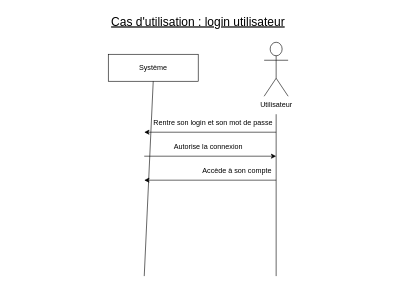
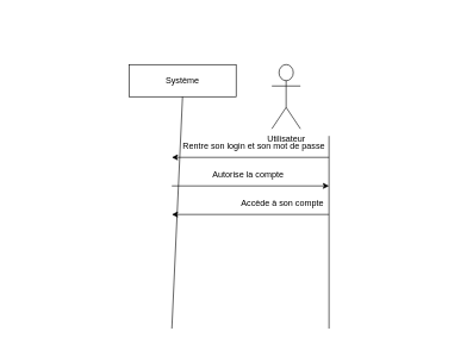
- <mxCell id="2" value="&lt;span style=&quot;font-size: 20px&quot;&gt;&lt;u&gt;Cas d'utilisation : login utilisateur&lt;/u&gt;&lt;/span&gt;" style="text;html=1;strokeColor=none;fillColor=none;align=center;verticalAlign=middle;whiteSpace=wrap;rounded=0;" vertex="1" parent="1"><mxGeometry x="20" width="620" height="30" as="geometry" y="20" /></mxCell>
- <mxCell id="4" value="Utilisateur" style="shape=umlActor;verticalLabelPosition=bottom;verticalAlign=top;html=1;outlineConnect=0;" vertex="1" parent="1"><mxGeometry x="440" y="70" width="40" height="90" as="geometry" /></mxCell>
+ <mxCell id="4" value="Utilisateur" style="shape=umlActor;verticalLabelPosition=bottom;verticalAlign=top;html=1;outlineConnect=0;" vertex="1" parent="1"><mxGeometry x="380" y="90" width="40" height="90" as="geometry" /></mxCell>
- <mxCell id="10" value="Autorise la connexion" style="text;html=1;strokeColor=none;fillColor=none;align=center;verticalAlign=middle;whiteSpace=wrap;rounded=0;" vertex="1" parent="1"><mxGeometry x="265" y="230" width="164" height="30" as="geometry" /></mxCell>
+ <mxCell id="10" value="Autorise la compte" style="text;html=1;strokeColor=none;fillColor=none;align=center;verticalAlign=middle;whiteSpace=wrap;rounded=0;" vertex="1" parent="1"><mxGeometry x="265" y="230" width="164" height="30" as="geometry" /></mxCell>
